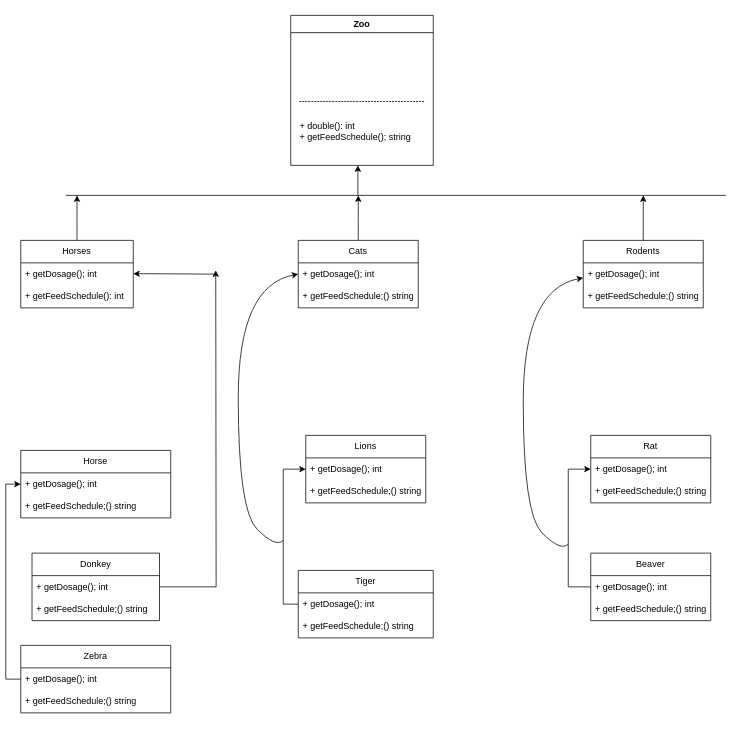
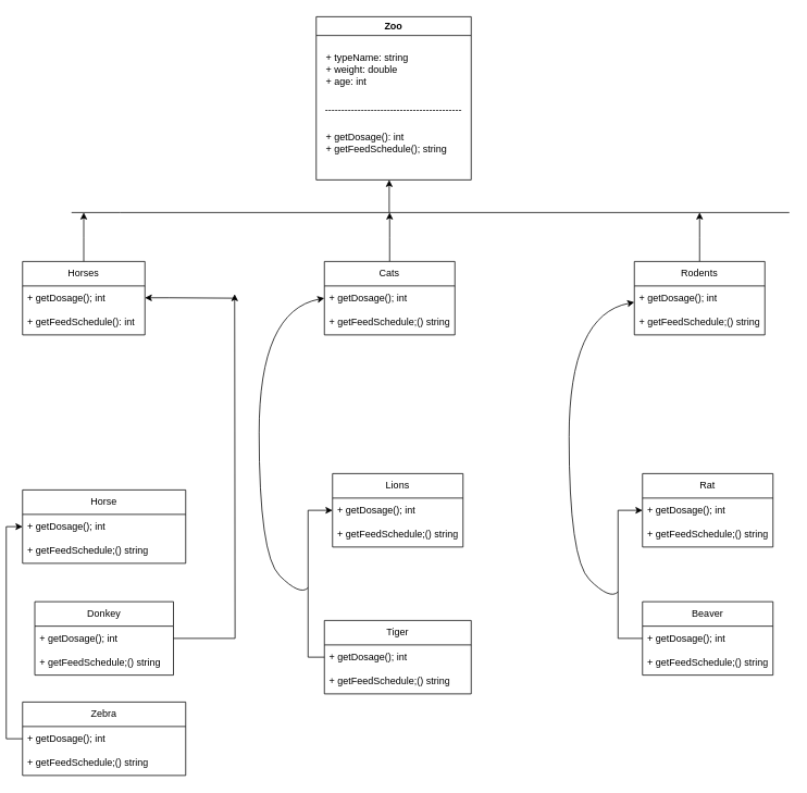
+ <mxCell id="3" value="+ typeName: string&lt;br&gt;+ weight: double&lt;br&gt;+ age: int" style="text;html=1;align=left;verticalAlign=middle;whiteSpace=wrap;rounded=0;" vertex="1" parent="2"><mxGeometry x="10" y="50" width="110" height="30" as="geometry" /></mxCell>
- <mxCell id="4" value="+ double(): int&lt;br&gt;+ getFeedSchedule(); string" style="text;html=1;align=left;verticalAlign=middle;whiteSpace=wrap;rounded=0;" vertex="1" parent="2"><mxGeometry x="10" y="150" width="175" height="10" as="geometry" /></mxCell>
+ <mxCell id="4" value="+ getDosage(): int&lt;br&gt;+ getFeedSchedule(); string" style="text;html=1;align=left;verticalAlign=middle;whiteSpace=wrap;rounded=0;" vertex="1" parent="2"><mxGeometry x="10" y="150" width="175" height="10" as="geometry" /></mxCell>
